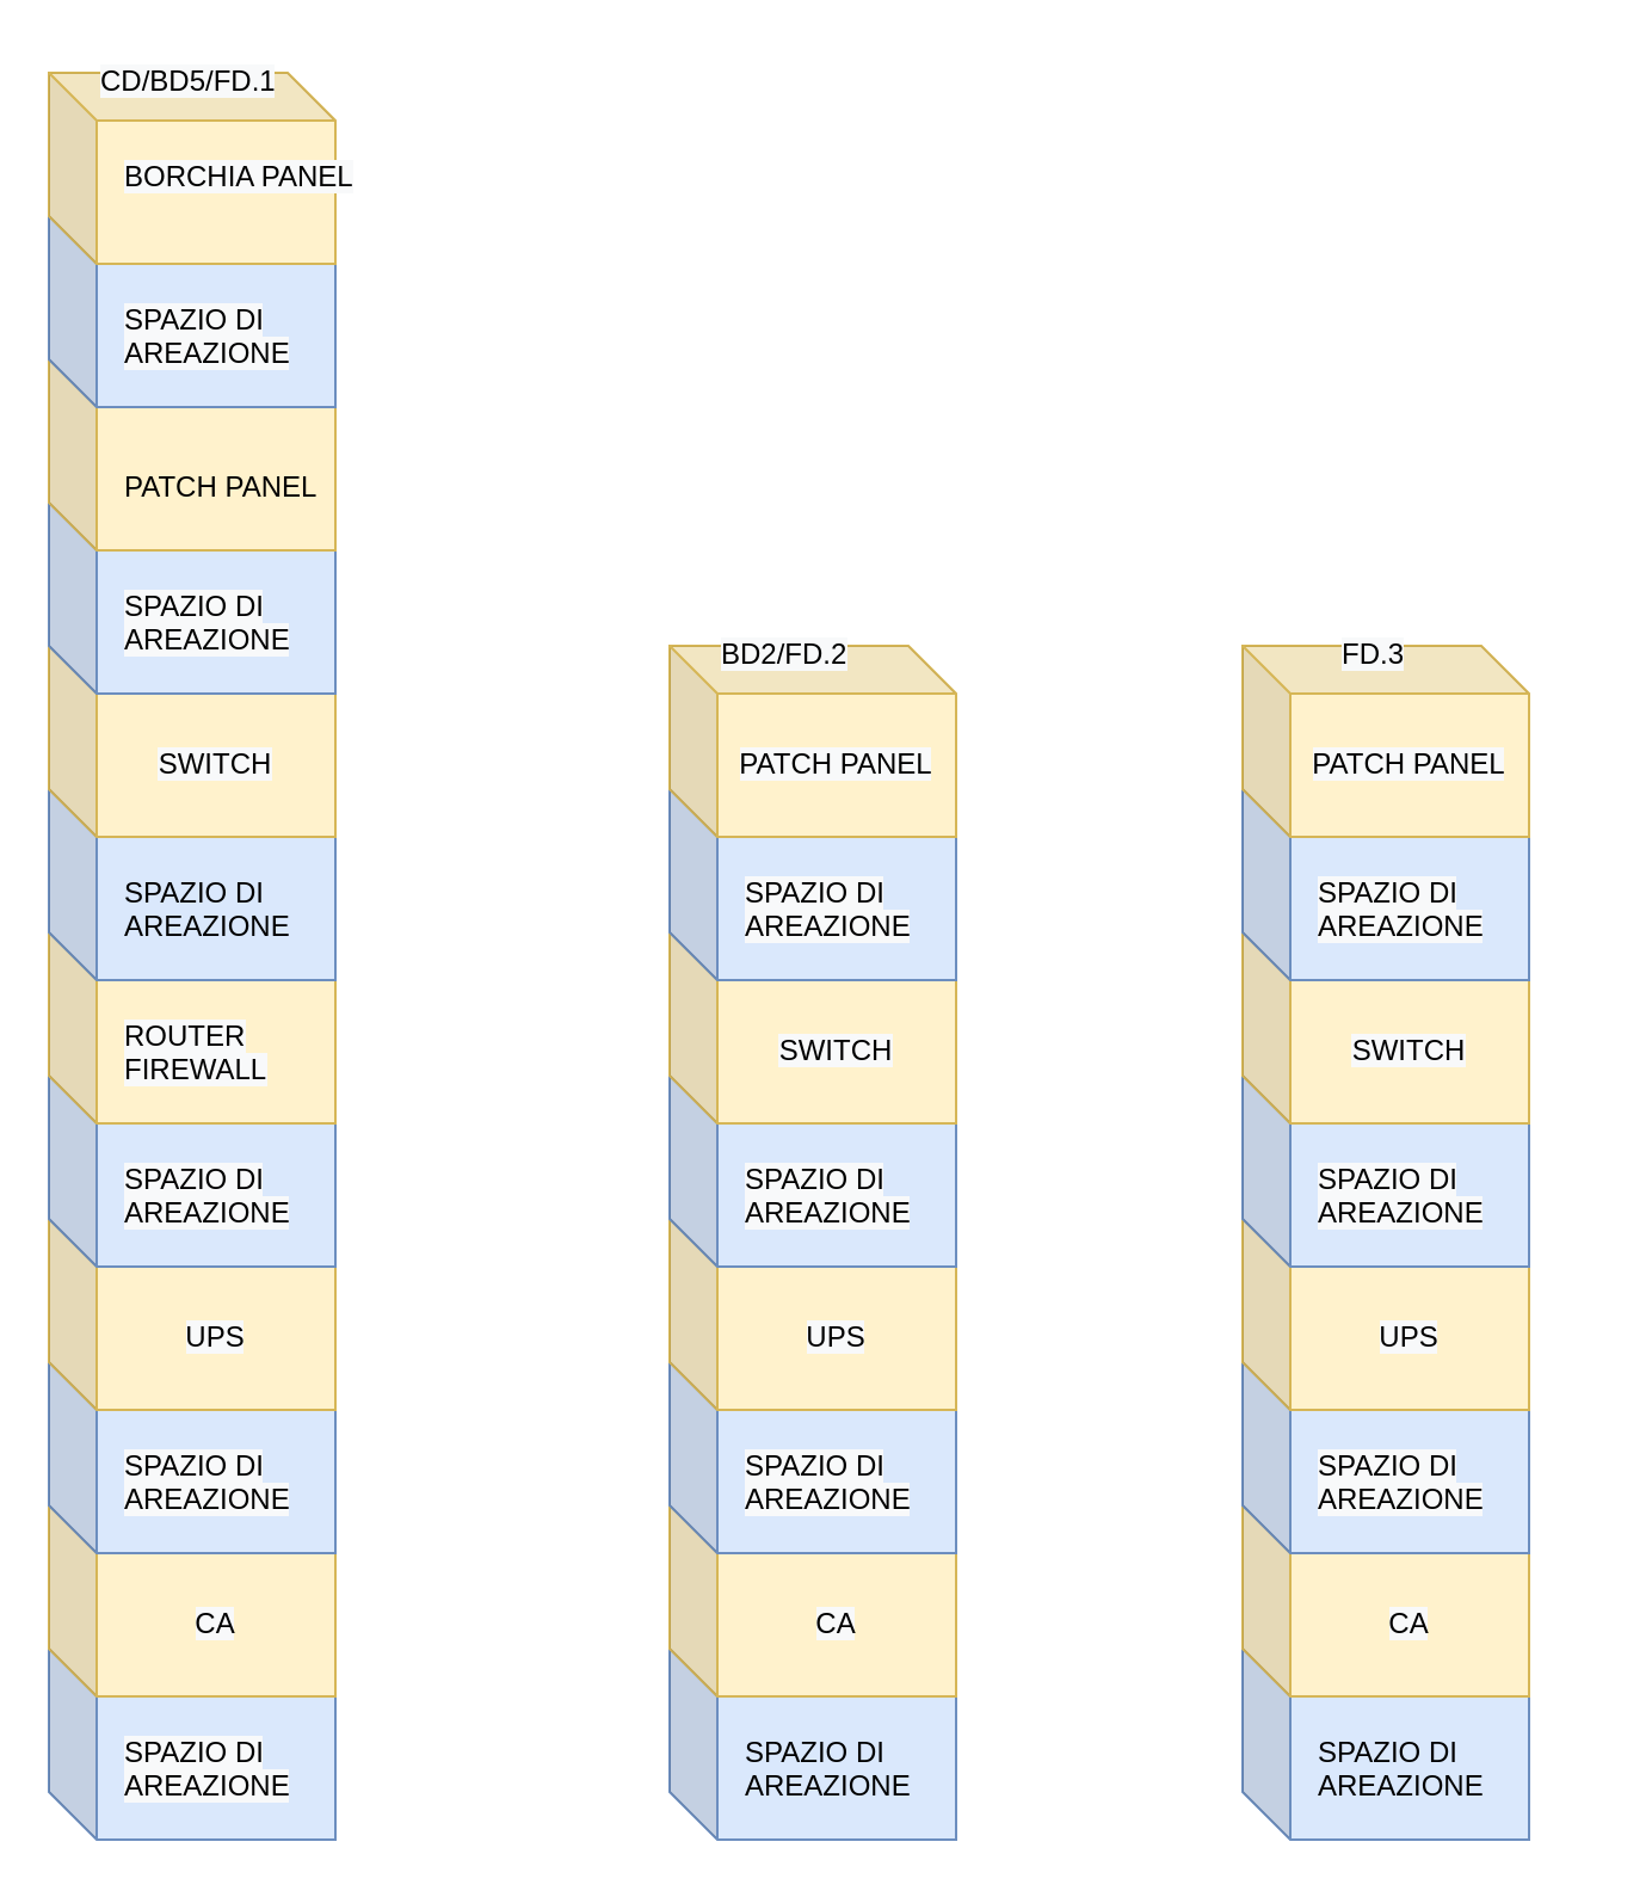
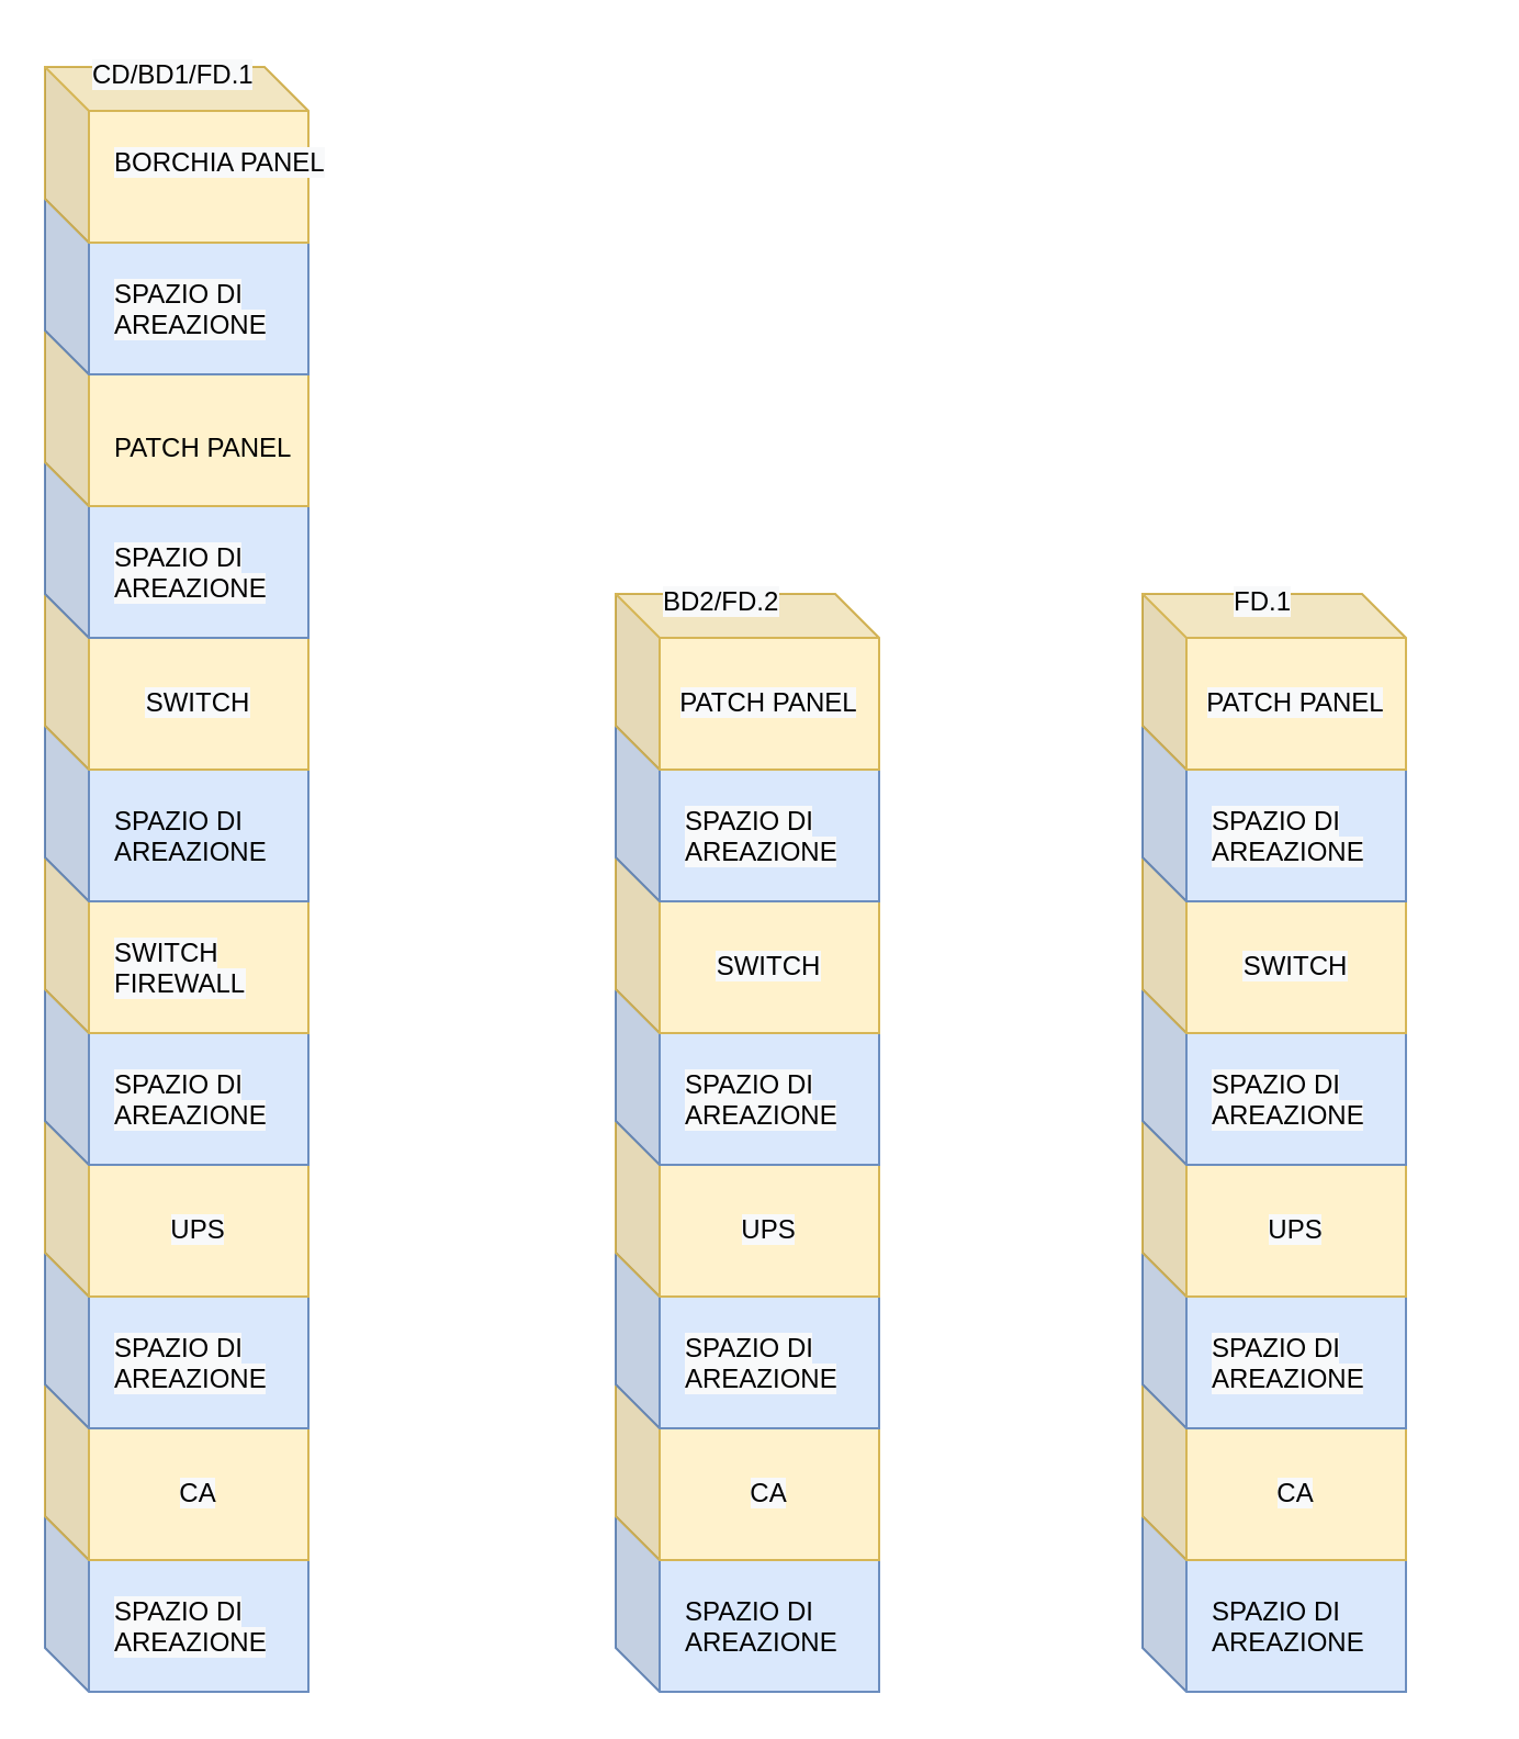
- <mxCell id="32" value="&lt;!--StartFragment--&gt;&lt;span style=&quot;color: rgb(0, 0, 0); font-family: Helvetica; font-size: 12px; font-style: normal; font-variant-ligatures: normal; font-variant-caps: normal; font-weight: 400; letter-spacing: normal; orphans: 2; text-align: center; text-indent: 0px; text-transform: none; widows: 2; word-spacing: 0px; -webkit-text-stroke-width: 0px; background-color: rgb(248, 249, 250); text-decoration-style: initial; text-decoration-color: initial; float: none; display: inline !important;&quot;&gt;CD/BD5/FD.1&lt;/span&gt;&lt;!--EndFragment--&gt;" style="text;whiteSpace=wrap;html=1;" vertex="1" parent="1"><mxGeometry x="40" y="20" width="100" height="30" as="geometry" /></mxCell>
+ <mxCell id="32" value="&lt;!--StartFragment--&gt;&lt;span style=&quot;color: rgb(0, 0, 0); font-family: Helvetica; font-size: 12px; font-style: normal; font-variant-ligatures: normal; font-variant-caps: normal; font-weight: 400; letter-spacing: normal; orphans: 2; text-align: center; text-indent: 0px; text-transform: none; widows: 2; word-spacing: 0px; -webkit-text-stroke-width: 0px; background-color: rgb(248, 249, 250); text-decoration-style: initial; text-decoration-color: initial; float: none; display: inline !important;&quot;&gt;CD/BD1/FD.1&lt;/span&gt;&lt;!--EndFragment--&gt;" style="text;whiteSpace=wrap;html=1;" vertex="1" parent="1"><mxGeometry x="40" y="20" width="100" height="30" as="geometry" /></mxCell>
- <mxCell id="45" value="&lt;span style=&quot;color: rgb(0 , 0 , 0) ; font-family: &amp;#34;helvetica&amp;#34; ; font-size: 12px ; font-style: normal ; font-weight: 400 ; letter-spacing: normal ; text-align: center ; text-indent: 0px ; text-transform: none ; word-spacing: 0px ; background-color: rgb(248 , 249 , 250) ; float: none ; display: inline&quot;&gt;FD.3&lt;/span&gt;" style="text;whiteSpace=wrap;html=1;" vertex="1" parent="1"><mxGeometry x="560" y="260" width="100" height="30" as="geometry" /></mxCell>
+ <mxCell id="45" value="&lt;span style=&quot;color: rgb(0 , 0 , 0) ; font-family: &amp;#34;helvetica&amp;#34; ; font-size: 12px ; font-style: normal ; font-weight: 400 ; letter-spacing: normal ; text-align: center ; text-indent: 0px ; text-transform: none ; word-spacing: 0px ; background-color: rgb(248 , 249 , 250) ; float: none ; display: inline&quot;&gt;FD.1&lt;/span&gt;" style="text;whiteSpace=wrap;html=1;" vertex="1" parent="1"><mxGeometry x="560" y="260" width="100" height="30" as="geometry" /></mxCell>
- <mxCell id="11" value="&lt;span style=&quot;color: rgb(0 , 0 , 0) ; font-family: &amp;#34;helvetica&amp;#34; ; font-size: 12px ; font-style: normal ; font-weight: 400 ; letter-spacing: normal ; text-align: center ; text-indent: 0px ; text-transform: none ; word-spacing: 0px ; background-color: rgb(248 , 249 , 250) ; float: none ; display: inline&quot;&gt;ROUTER FIREWALL&lt;/span&gt;" style="text;whiteSpace=wrap;html=1;" vertex="1" parent="1"><mxGeometry x="50" y="420" width="100" height="30" as="geometry" /></mxCell>
+ <mxCell id="11" value="&lt;span style=&quot;color: rgb(0 , 0 , 0) ; font-family: &amp;#34;helvetica&amp;#34; ; font-size: 12px ; font-style: normal ; font-weight: 400 ; letter-spacing: normal ; text-align: center ; text-indent: 0px ; text-transform: none ; word-spacing: 0px ; background-color: rgb(248 , 249 , 250) ; float: none ; display: inline&quot;&gt;SWITCH FIREWALL&lt;/span&gt;" style="text;whiteSpace=wrap;html=1;" vertex="1" parent="1"><mxGeometry x="50" y="420" width="100" height="30" as="geometry" /></mxCell>
